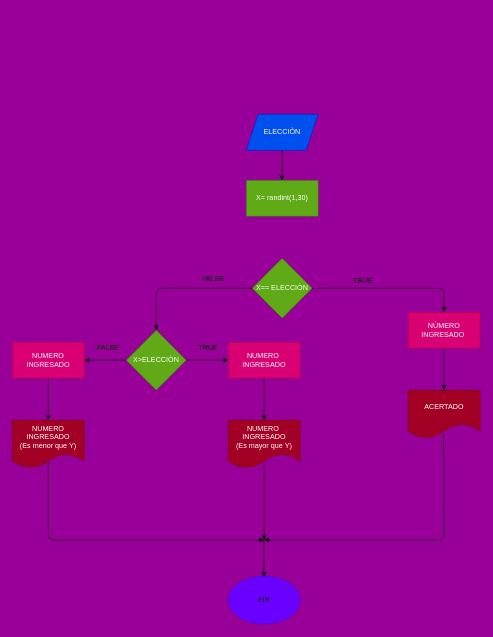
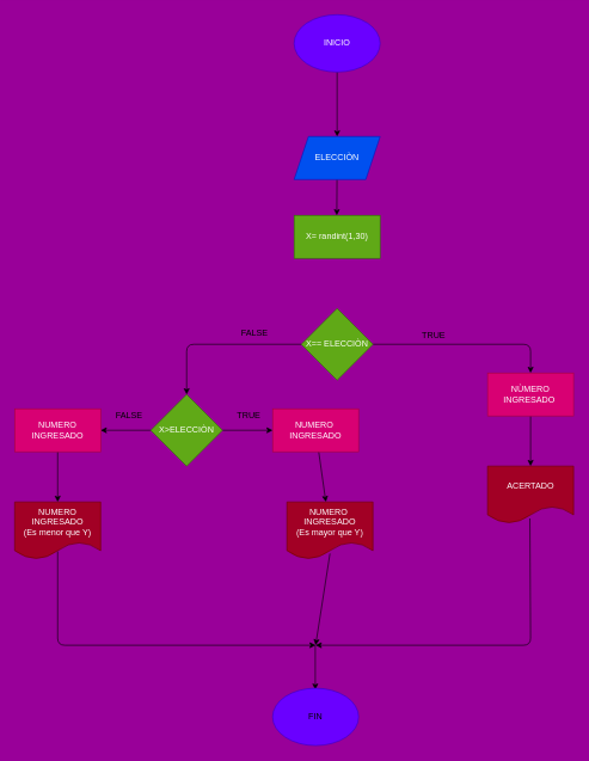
+ <mxCell id="3" value="INICIO" style="ellipse;whiteSpace=wrap;html=1;fillColor=#6a00ff;fontColor=#ffffff;strokeColor=#3700CC;" vertex="1" parent="1"><mxGeometry x="410" y="20" width="120" height="80" as="geometry" /></mxCell>
+ <mxCell id="2" value="" style="edgeStyle=none;html=1;entryX=0.5;entryY=0;entryDx=0;entryDy=0;" edge="1" parent="1" source="3" target="5"><mxGeometry relative="1" as="geometry"><mxPoint x="477.742" y="180" as="targetPoint" /></mxGeometry></mxCell>
- <mxCell id="22" value="NUMERO&amp;nbsp;&lt;br&gt;INGRESADO&lt;br&gt;(Es mayor que Y)" style="shape=document;whiteSpace=wrap;html=1;boundedLbl=1;fillColor=#a20025;fontColor=#ffffff;strokeColor=#6F0000;" vertex="1" parent="1"><mxGeometry x="380" y="700" width="120" height="80" as="geometry" /></mxCell>
+ <mxCell id="22" value="NUMERO&amp;nbsp;&lt;br&gt;INGRESADO&lt;br&gt;(Es mayor que Y)" style="shape=document;whiteSpace=wrap;html=1;boundedLbl=1;fillColor=#a20025;fontColor=#ffffff;strokeColor=#6F0000;" vertex="1" parent="1"><mxGeometry x="400" y="700" width="120" height="80" as="geometry" /></mxCell>
